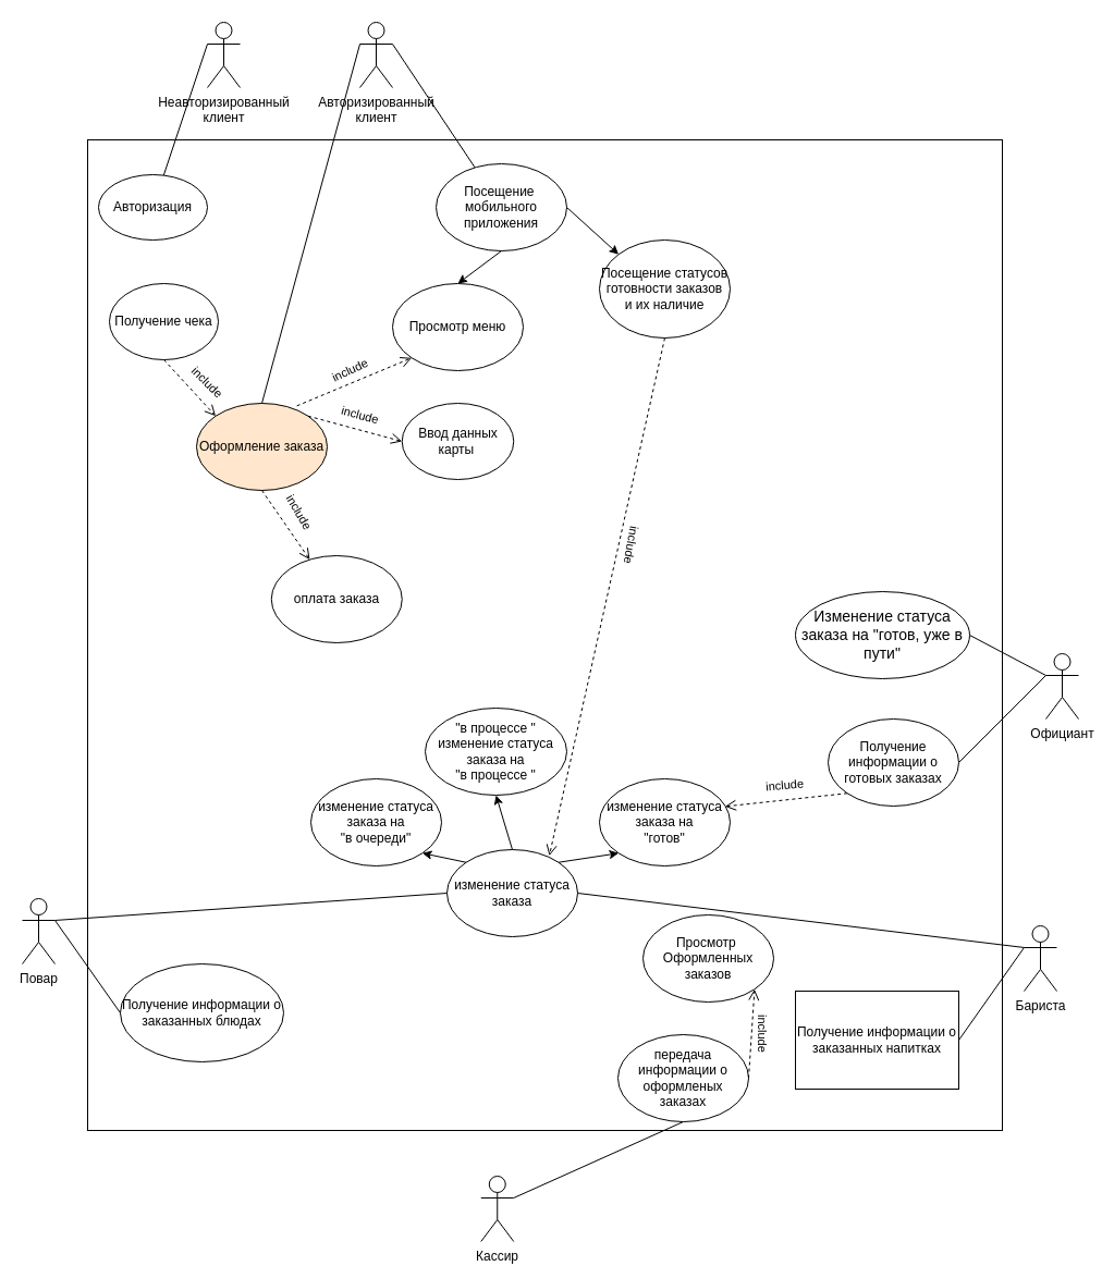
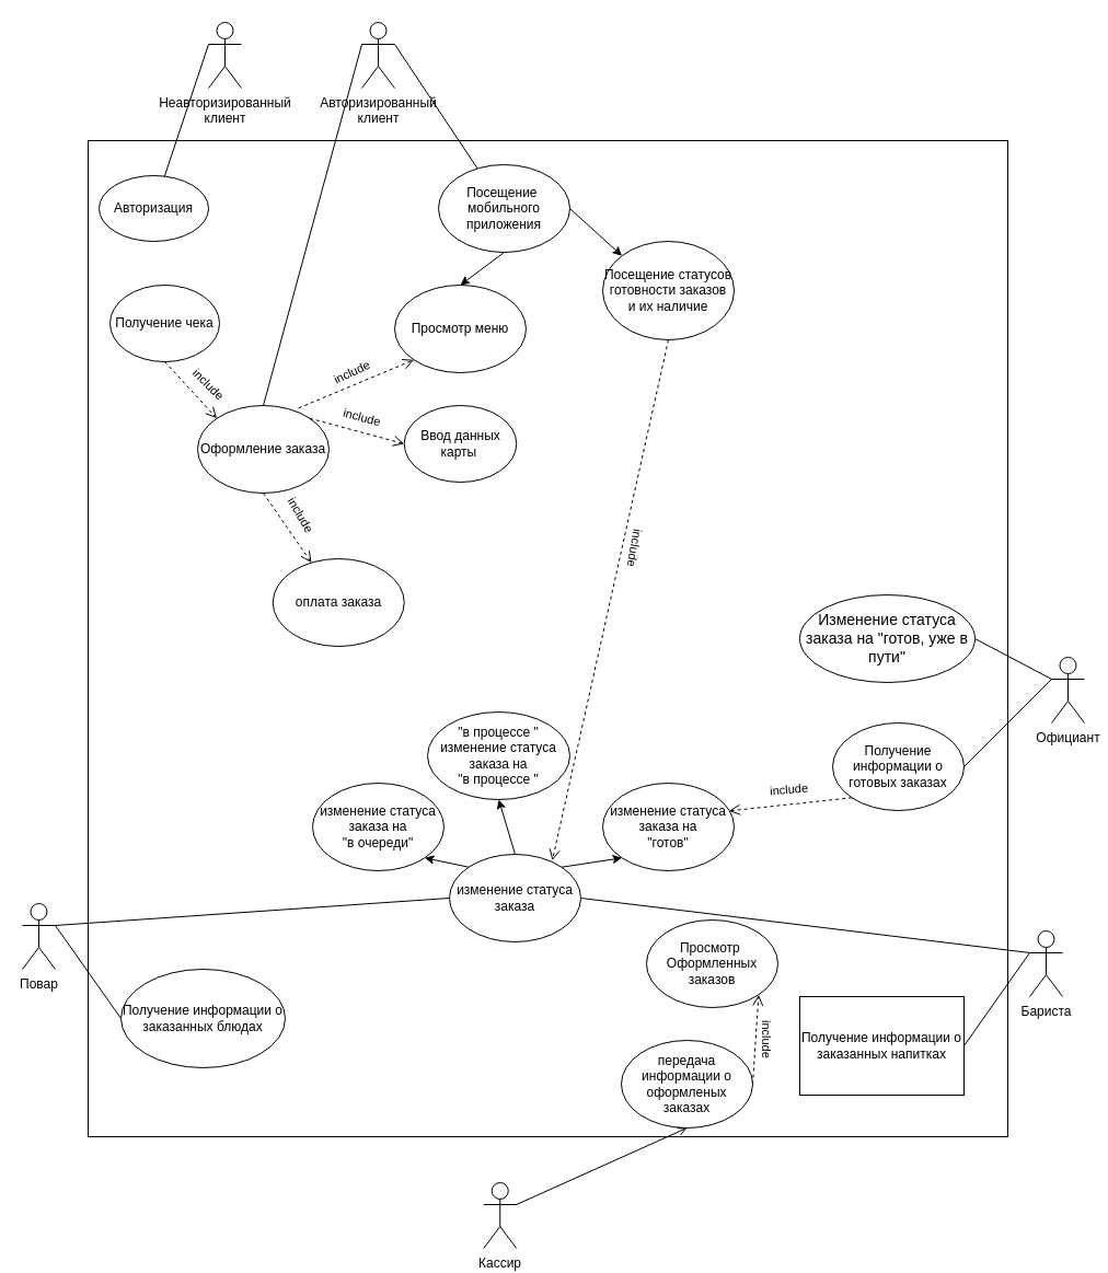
- <mxCell id="11" value="Оформление заказа" style="ellipse;whiteSpace=wrap;html=1;fillColor=#ffe6cc;" parent="1" vertex="1"><mxGeometry x="180" y="370" width="120" height="80" as="geometry" /></mxCell>
+ <mxCell id="11" value="Оформление заказа" style="ellipse;whiteSpace=wrap;html=1;" parent="1" vertex="1"><mxGeometry x="180" y="370" width="120" height="80" as="geometry" /></mxCell>
- <mxCell id="32" value="" style="endArrow=none;html=1;rounded=0;entryX=0.5;entryY=1;entryDx=0;entryDy=0;exitX=1;exitY=0.333;exitDx=0;exitDy=0;exitPerimeter=0;" parent="1" source="17" target="24" edge="1"><mxGeometry width="50" height="50" relative="1" as="geometry"><mxPoint x="420" y="890" as="sourcePoint" /><mxPoint x="470" y="840" as="targetPoint" /></mxGeometry></mxCell>
+ <mxCell id="32" value="" style="endArrow=open;html=1;rounded=0;entryX=0.5;entryY=1;entryDx=0;entryDy=0;exitX=1;exitY=0.333;exitDx=0;exitDy=0;exitPerimeter=0;" parent="1" source="17" target="24" edge="1"><mxGeometry width="50" height="50" relative="1" as="geometry"><mxPoint x="420" y="890" as="sourcePoint" /><mxPoint x="470" y="840" as="targetPoint" /></mxGeometry></mxCell>
